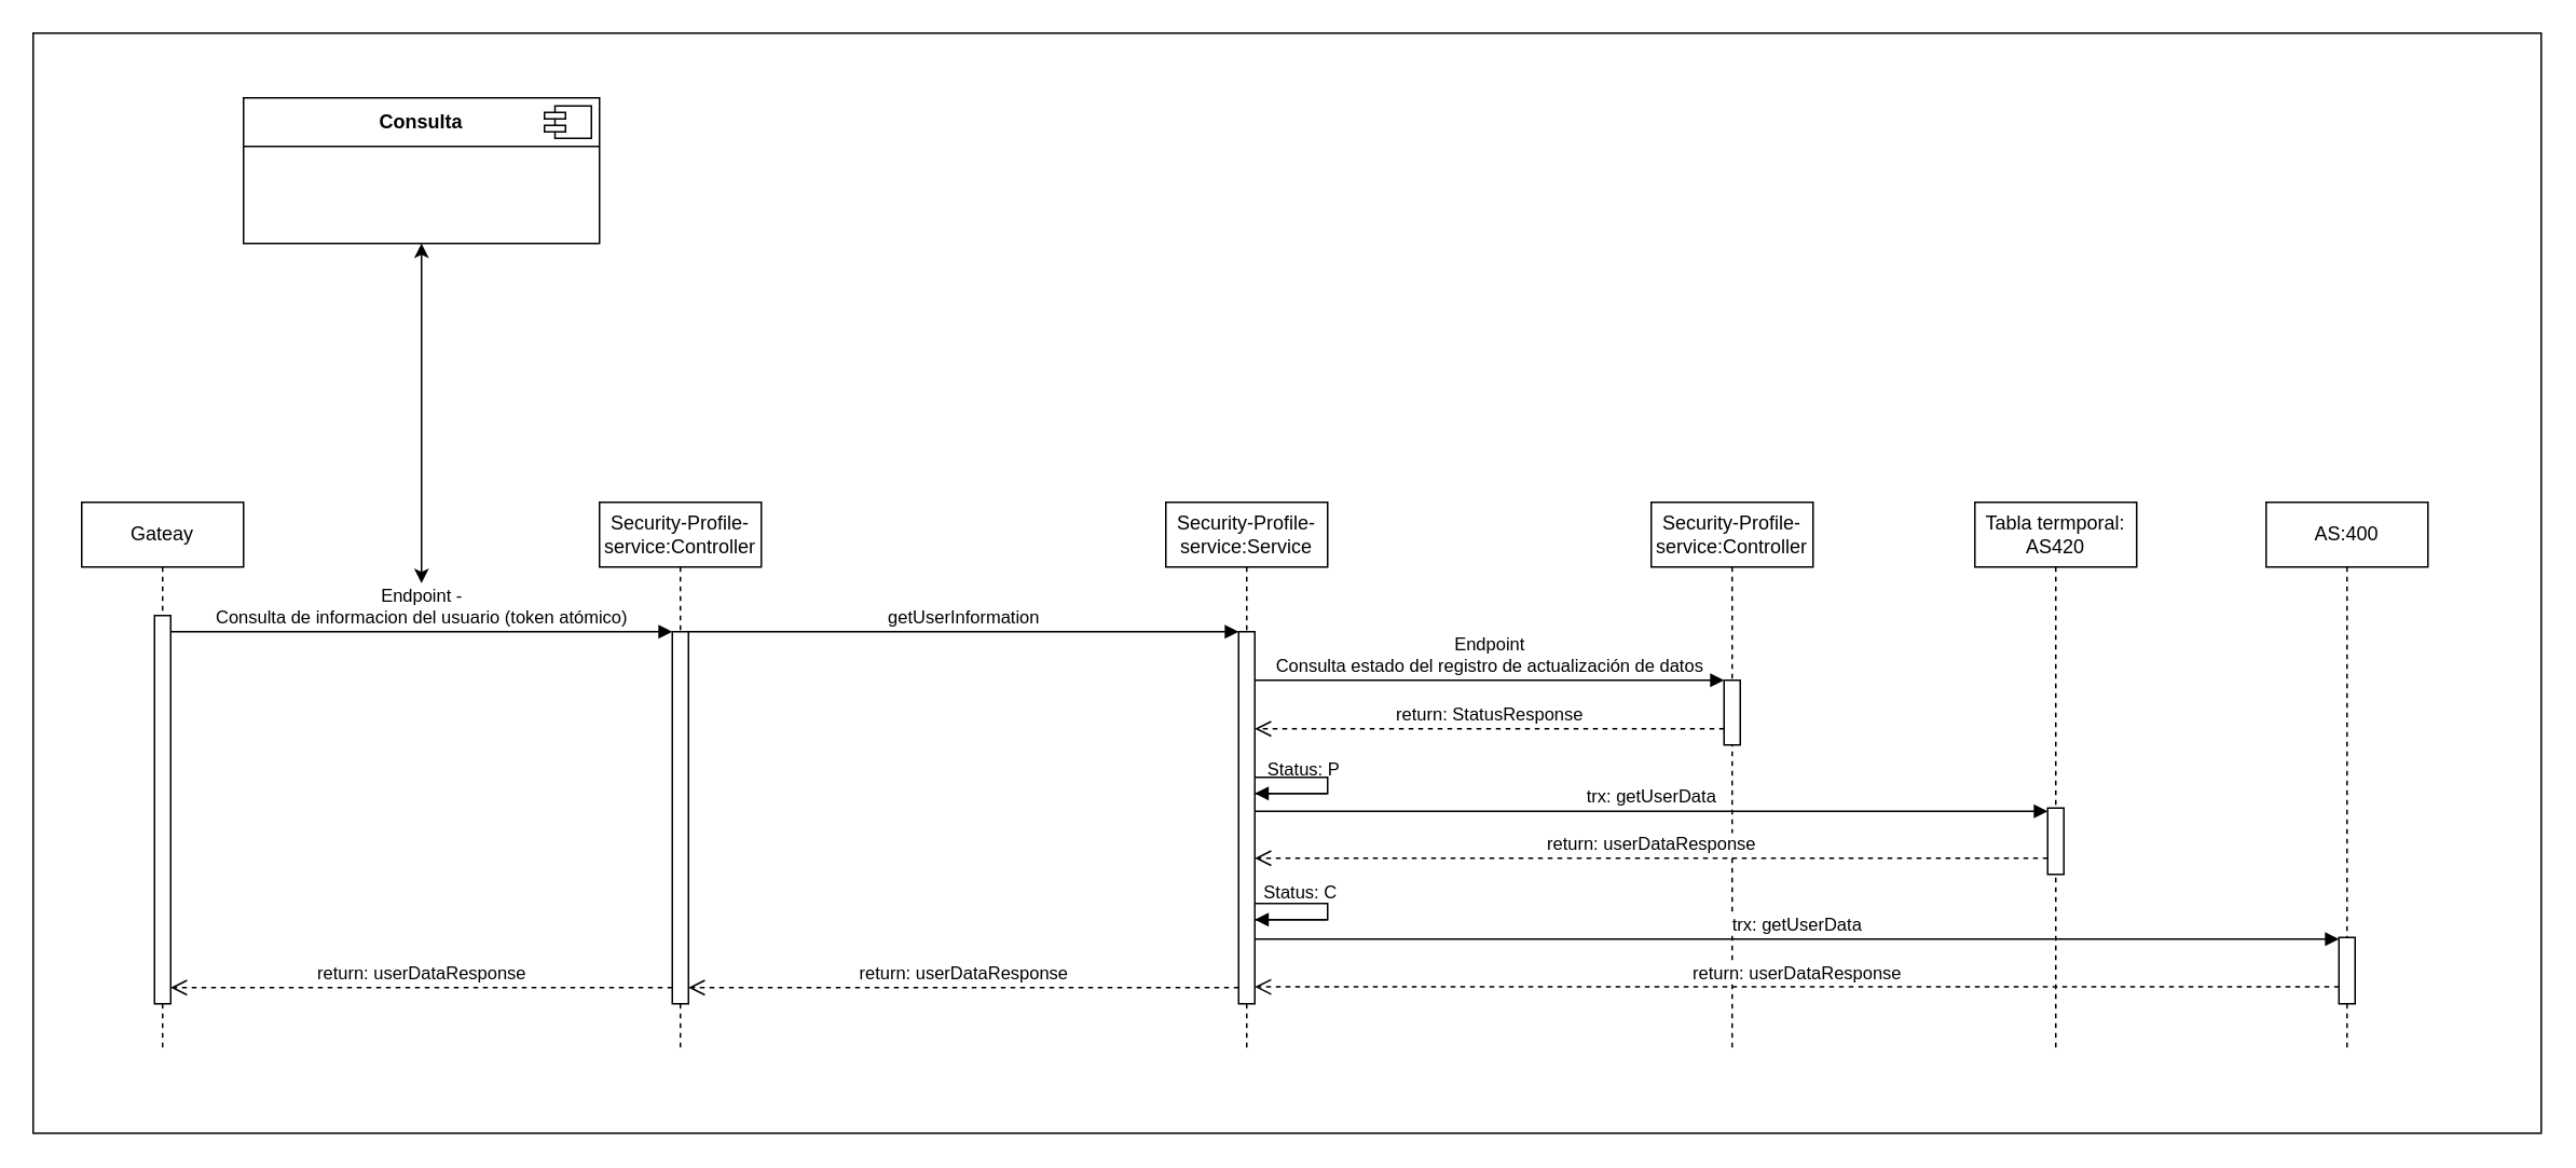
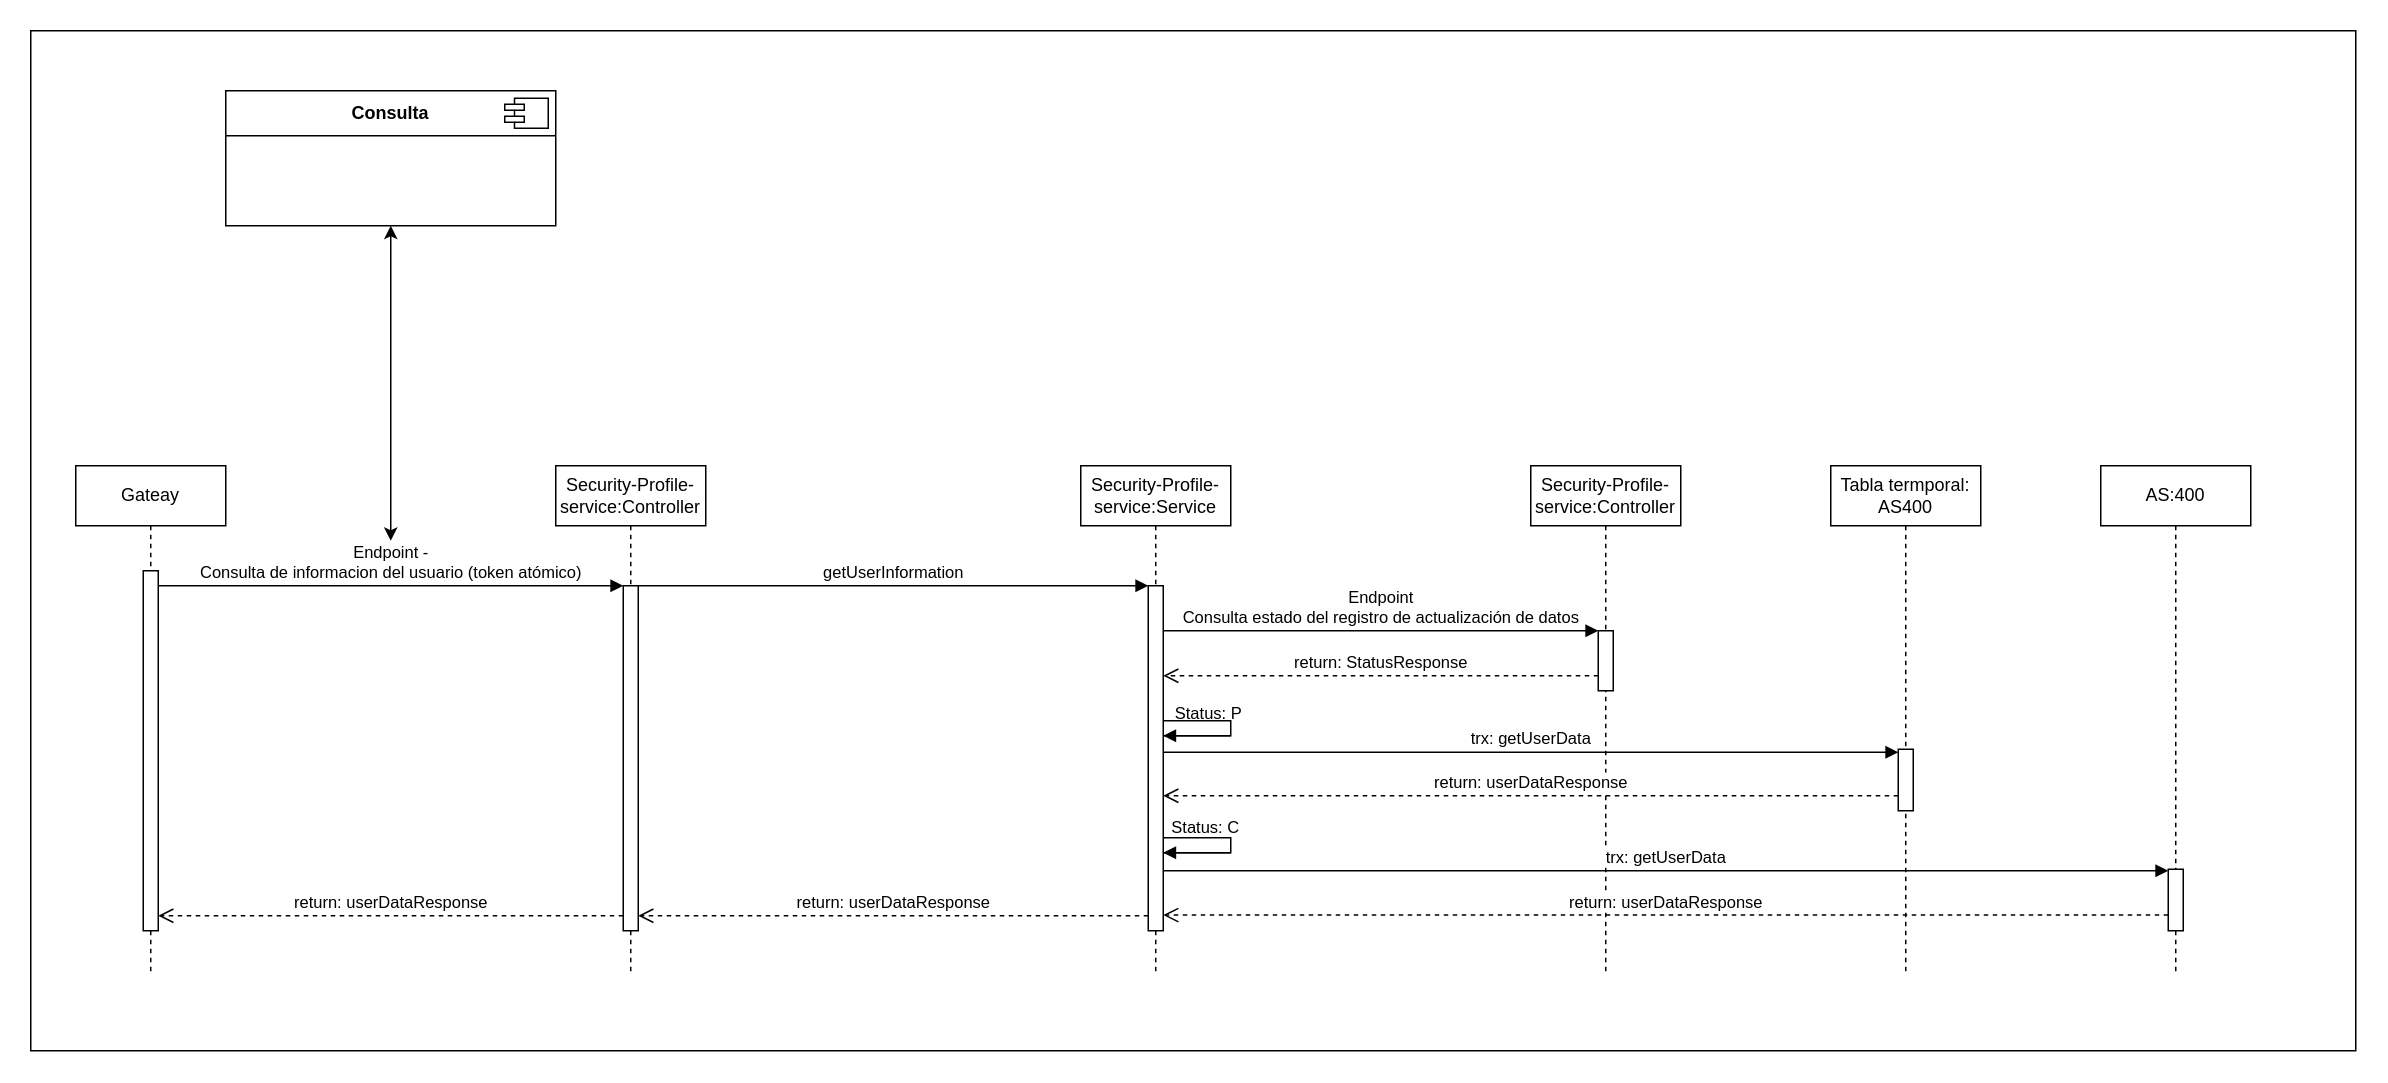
- <mxCell id="22" value="Tabla termporal: AS420" style="shape=umlLifeline;perimeter=lifelinePerimeter;whiteSpace=wrap;html=1;container=0;dropTarget=0;collapsible=0;recursiveResize=0;outlineConnect=0;portConstraint=eastwest;newEdgeStyle={&quot;edgeStyle&quot;:&quot;elbowEdgeStyle&quot;,&quot;elbow&quot;:&quot;vertical&quot;,&quot;curved&quot;:0,&quot;rounded&quot;:0};" vertex="1" parent="1"><mxGeometry x="1220" y="310" width="100" height="340" as="geometry" /></mxCell>
+ <mxCell id="22" value="Tabla termporal: AS400" style="shape=umlLifeline;perimeter=lifelinePerimeter;whiteSpace=wrap;html=1;container=0;dropTarget=0;collapsible=0;recursiveResize=0;outlineConnect=0;portConstraint=eastwest;newEdgeStyle={&quot;edgeStyle&quot;:&quot;elbowEdgeStyle&quot;,&quot;elbow&quot;:&quot;vertical&quot;,&quot;curved&quot;:0,&quot;rounded&quot;:0};" vertex="1" parent="1"><mxGeometry x="1220" y="310" width="100" height="340" as="geometry" /></mxCell>
